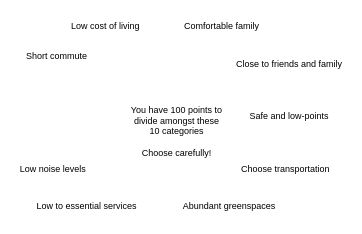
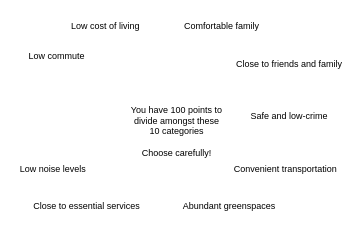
- <mxCell id="3" value="Short commute" style="text;html=1;strokeColor=none;fillColor=none;align=center;verticalAlign=middle;whiteSpace=wrap;rounded=0;" vertex="1" parent="1"><mxGeometry x="30" y="60" width="90" height="30" as="geometry" /></mxCell>
+ <mxCell id="3" value="Low commute" style="text;html=1;strokeColor=none;fillColor=none;align=center;verticalAlign=middle;whiteSpace=wrap;rounded=0;" vertex="1" parent="1"><mxGeometry x="30" y="60" width="90" height="30" as="geometry" /></mxCell>
- <mxCell id="7" value="Safe and low-points" style="text;html=1;strokeColor=none;fillColor=none;align=center;verticalAlign=middle;whiteSpace=wrap;rounded=0;" vertex="1" parent="1"><mxGeometry x="310" y="140" width="150" height="30" as="geometry" /></mxCell>
+ <mxCell id="7" value="Safe and low-crime" style="text;html=1;strokeColor=none;fillColor=none;align=center;verticalAlign=middle;whiteSpace=wrap;rounded=0;" vertex="1" parent="1"><mxGeometry x="310" y="140" width="150" height="30" as="geometry" /></mxCell>
- <mxCell id="11" value="Choose transportation" style="text;html=1;strokeColor=none;fillColor=none;align=center;verticalAlign=middle;whiteSpace=wrap;rounded=0;" vertex="1" parent="1"><mxGeometry x="310" y="210" width="140" height="30" as="geometry" /></mxCell>
+ <mxCell id="11" value="Convenient transportation" style="text;html=1;strokeColor=none;fillColor=none;align=center;verticalAlign=middle;whiteSpace=wrap;rounded=0;" vertex="1" parent="1"><mxGeometry x="310" y="210" width="140" height="30" as="geometry" /></mxCell>
- <mxCell id="10" value="Low to essential services" style="text;html=1;strokeColor=none;fillColor=none;align=center;verticalAlign=middle;whiteSpace=wrap;rounded=0;" vertex="1" parent="1"><mxGeometry x="40" y="260" width="150" height="30" as="geometry" /></mxCell>
+ <mxCell id="10" value="Close to essential services" style="text;html=1;strokeColor=none;fillColor=none;align=center;verticalAlign=middle;whiteSpace=wrap;rounded=0;" vertex="1" parent="1"><mxGeometry x="40" y="260" width="150" height="30" as="geometry" /></mxCell>
